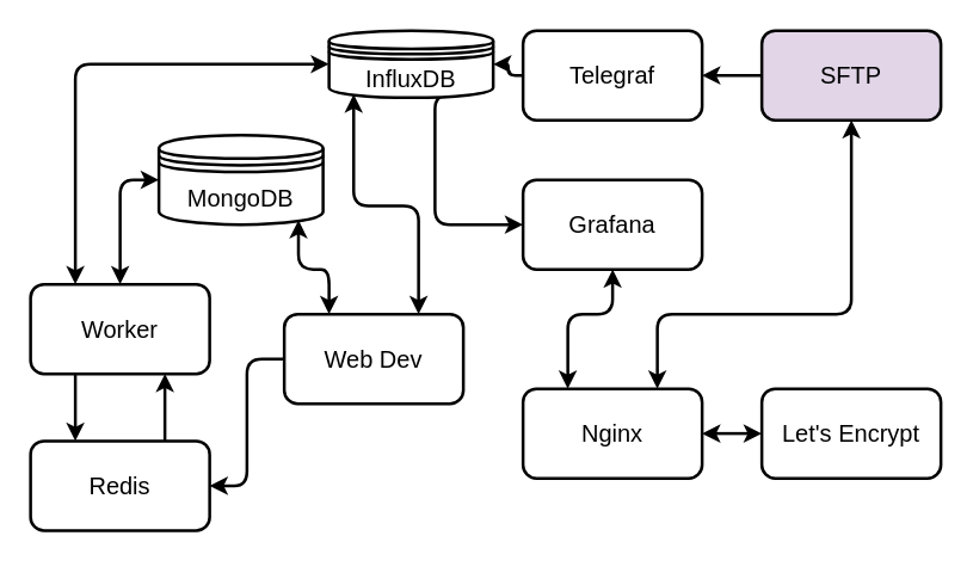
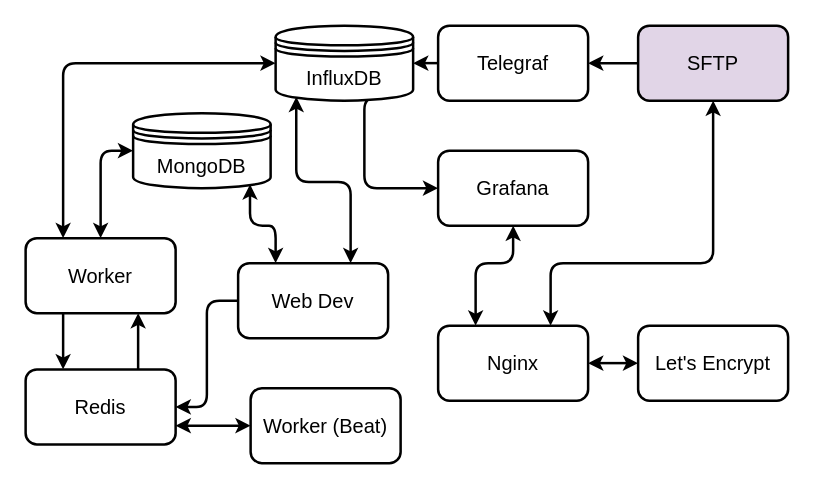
- <mxCell id="5" value="InfluxDB" style="shape=datastore;whiteSpace=wrap;html=1;fontSize=16;strokeWidth=2;" vertex="1" parent="1"><mxGeometry x="220" y="20" width="110" height="45" as="geometry" /></mxCell>
+ <mxCell id="5" value="InfluxDB" style="shape=datastore;whiteSpace=wrap;html=1;fontSize=16;strokeWidth=2;" vertex="1" parent="1"><mxGeometry x="220" y="20" width="110" height="60" as="geometry" /></mxCell>
+ <mxCell id="11" style="edgeStyle=orthogonalEdgeStyle;html=1;exitX=0;exitY=0.5;exitDx=0;exitDy=0;entryX=1;entryY=0.75;entryDx=0;entryDy=0;fontSize=16;startArrow=classic;startFill=1;elbow=vertical;strokeWidth=2;" edge="1" parent="1" source="12" target="14"><mxGeometry relative="1" as="geometry" /></mxCell>
+ <mxCell id="12" value="Worker (Beat)" style="rounded=1;whiteSpace=wrap;html=1;fontSize=16;strokeWidth=2;" vertex="1" parent="1"><mxGeometry x="200" y="310" width="120" height="60" as="geometry" /></mxCell>
